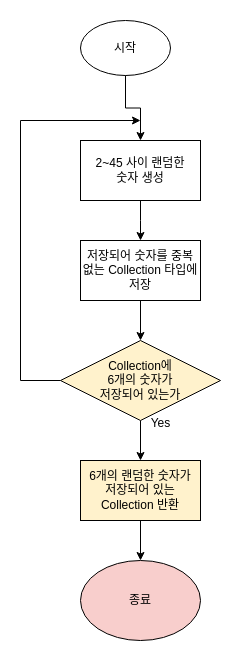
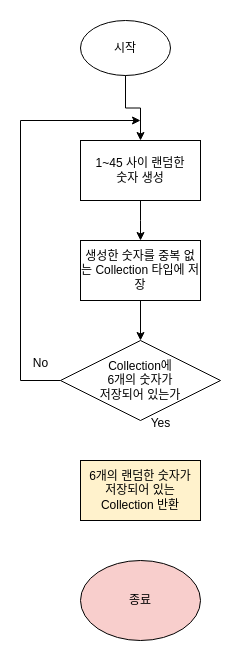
- <mxCell id="4" value="2~45 사이 랜덤한&lt;br&gt;숫자 생성" style="whiteSpace=wrap;html=1;" vertex="1" parent="1"><mxGeometry x="80" y="140" width="120" height="60" as="geometry" /></mxCell>
+ <mxCell id="4" value="1~45 사이 랜덤한&lt;br&gt;숫자 생성" style="whiteSpace=wrap;html=1;" vertex="1" parent="1"><mxGeometry x="80" y="140" width="120" height="60" as="geometry" /></mxCell>
- <mxCell id="6" value="저장되어 숫자를 중복 없는 Collection 타입에 저장" style="whiteSpace=wrap;html=1;" vertex="1" parent="1"><mxGeometry x="80" y="240" width="120" height="60" as="geometry" /></mxCell>
+ <mxCell id="6" value="생성한 숫자를 중복 없는 Collection 타입에 저장" style="whiteSpace=wrap;html=1;" vertex="1" parent="1"><mxGeometry x="80" y="240" width="120" height="60" as="geometry" /></mxCell>
+ <mxCell id="11" value="No" style="text;html=1;align=center;verticalAlign=middle;resizable=0;points=[];autosize=1;strokeColor=none;fillColor=none;" vertex="1" parent="1"><mxGeometry x="20" y="348" width="40" height="30" as="geometry" /></mxCell>
- <mxCell id="8" value="Collection에&lt;br&gt;6개의 숫자가&lt;br&gt;저장되어 있는가" style="rhombus;whiteSpace=wrap;html=1;fillColor=#fff2cc;" vertex="1" parent="1"><mxGeometry x="60" y="340" width="160" height="80" as="geometry" /></mxCell>
+ <mxCell id="8" value="Collection에&lt;br&gt;6개의 숫자가&lt;br&gt;저장되어 있는가" style="rhombus;whiteSpace=wrap;html=1;" vertex="1" parent="1"><mxGeometry x="60" y="340" width="160" height="80" as="geometry" /></mxCell>
- <mxCell id="7" value="" style="edgeStyle=orthogonalEdgeStyle;rounded=0;orthogonalLoop=1;jettySize=auto;html=1;" edge="1" parent="1" source="8" target="13"><mxGeometry relative="1" as="geometry" /></mxCell>
- <mxCell id="12" value="" style="edgeStyle=orthogonalEdgeStyle;rounded=0;orthogonalLoop=1;jettySize=auto;html=1;entryX=0.5;entryY=0;entryDx=0;entryDy=0;" edge="1" parent="1" source="13" target="15"><mxGeometry relative="1" as="geometry"><mxPoint x="140" y="555" as="targetPoint" /></mxGeometry></mxCell>
